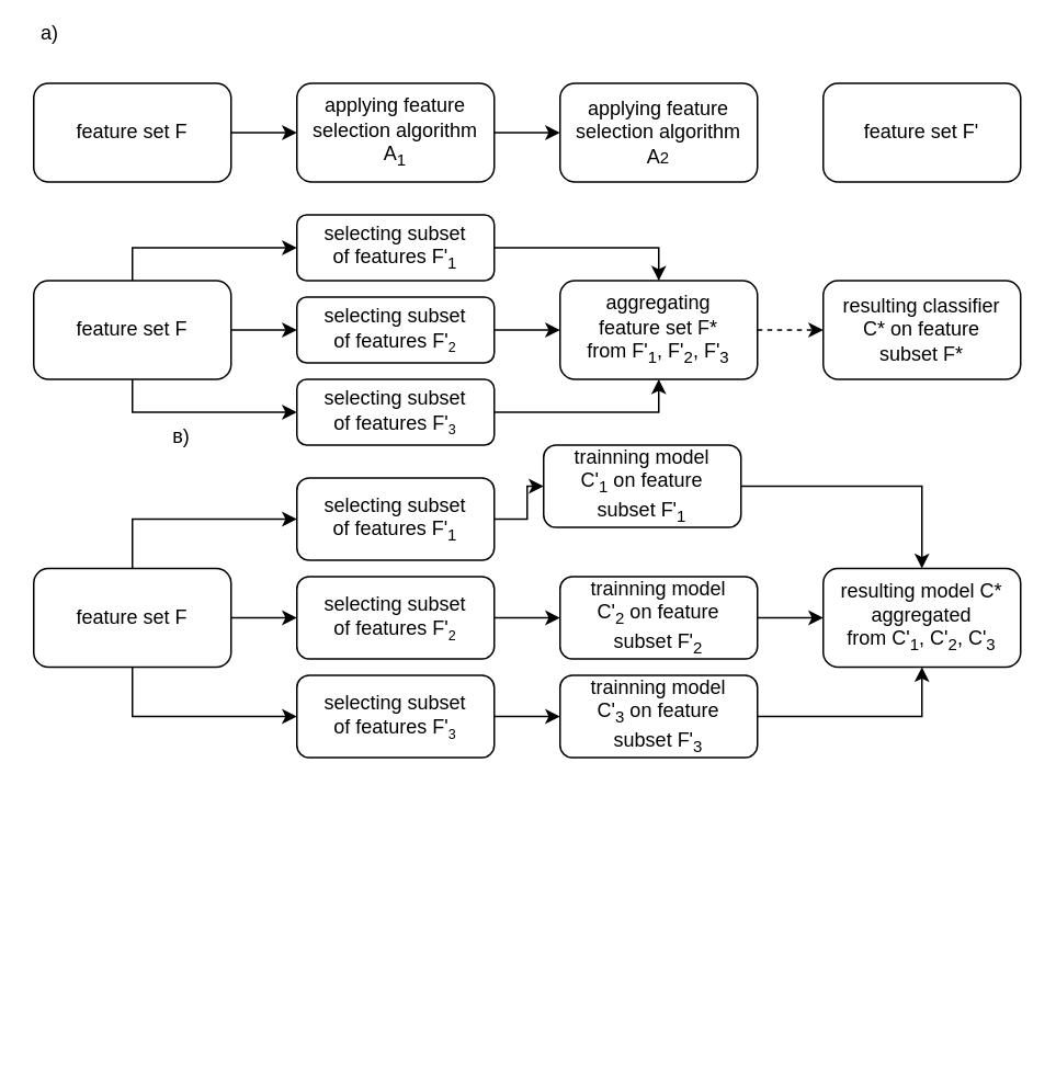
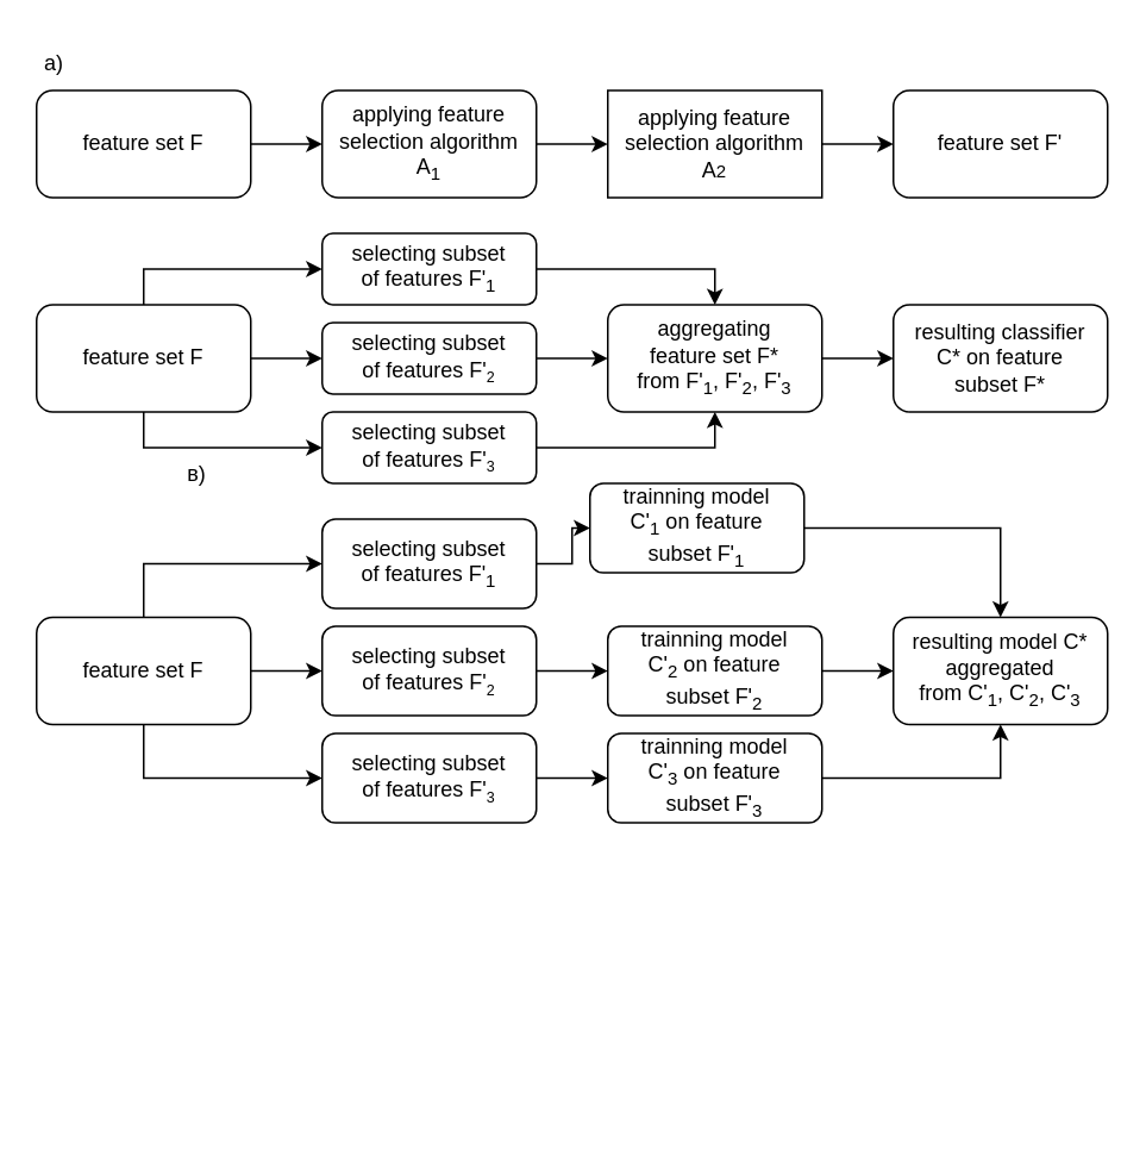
- <mxCell id="42" value="а)" style="text;html=1;strokeColor=none;fillColor=none;align=center;verticalAlign=middle;whiteSpace=wrap;rounded=0;" vertex="1" parent="1"><mxGeometry x="20" y="5" width="20" height="30" as="geometry" /></mxCell>
+ <mxCell id="42" value="а)" style="text;html=1;strokeColor=none;fillColor=none;align=center;verticalAlign=middle;whiteSpace=wrap;rounded=0;" vertex="1" parent="1"><mxGeometry x="20" y="20" width="20" height="30" as="geometry" /></mxCell>
- <mxCell id="7" value="applying feature&lt;br&gt;selection algorithm&lt;br&gt;A&lt;span style=&quot;font-size: 10px;&quot;&gt;2&lt;/span&gt;" style="rounded=1;whiteSpace=wrap;html=1;" parent="1" vertex="1"><mxGeometry x="340" y="50" width="120" height="60" as="geometry" /></mxCell>
+ <mxCell id="7" value="applying feature&lt;br&gt;selection algorithm&lt;br&gt;A&lt;span style=&quot;font-size: 10px;&quot;&gt;2&lt;/span&gt;" style="whiteSpace=wrap;html=1;rounded=0;" parent="1" vertex="1"><mxGeometry x="340" y="50" width="120" height="60" as="geometry" /></mxCell>
+ <mxCell id="6" style="edgeStyle=orthogonalEdgeStyle;rounded=0;orthogonalLoop=1;jettySize=auto;html=1;entryX=0;entryY=0.5;entryDx=0;entryDy=0;" parent="1" source="7" target="8" edge="1"><mxGeometry relative="1" as="geometry" /></mxCell>
- <mxCell id="19" style="edgeStyle=orthogonalEdgeStyle;rounded=0;orthogonalLoop=1;jettySize=auto;html=1;dashed=1;" parent="1" source="20" target="21" edge="1"><mxGeometry relative="1" as="geometry" /></mxCell>
+ <mxCell id="19" style="edgeStyle=orthogonalEdgeStyle;rounded=0;orthogonalLoop=1;jettySize=auto;html=1;" parent="1" source="20" target="21" edge="1"><mxGeometry relative="1" as="geometry" /></mxCell>
